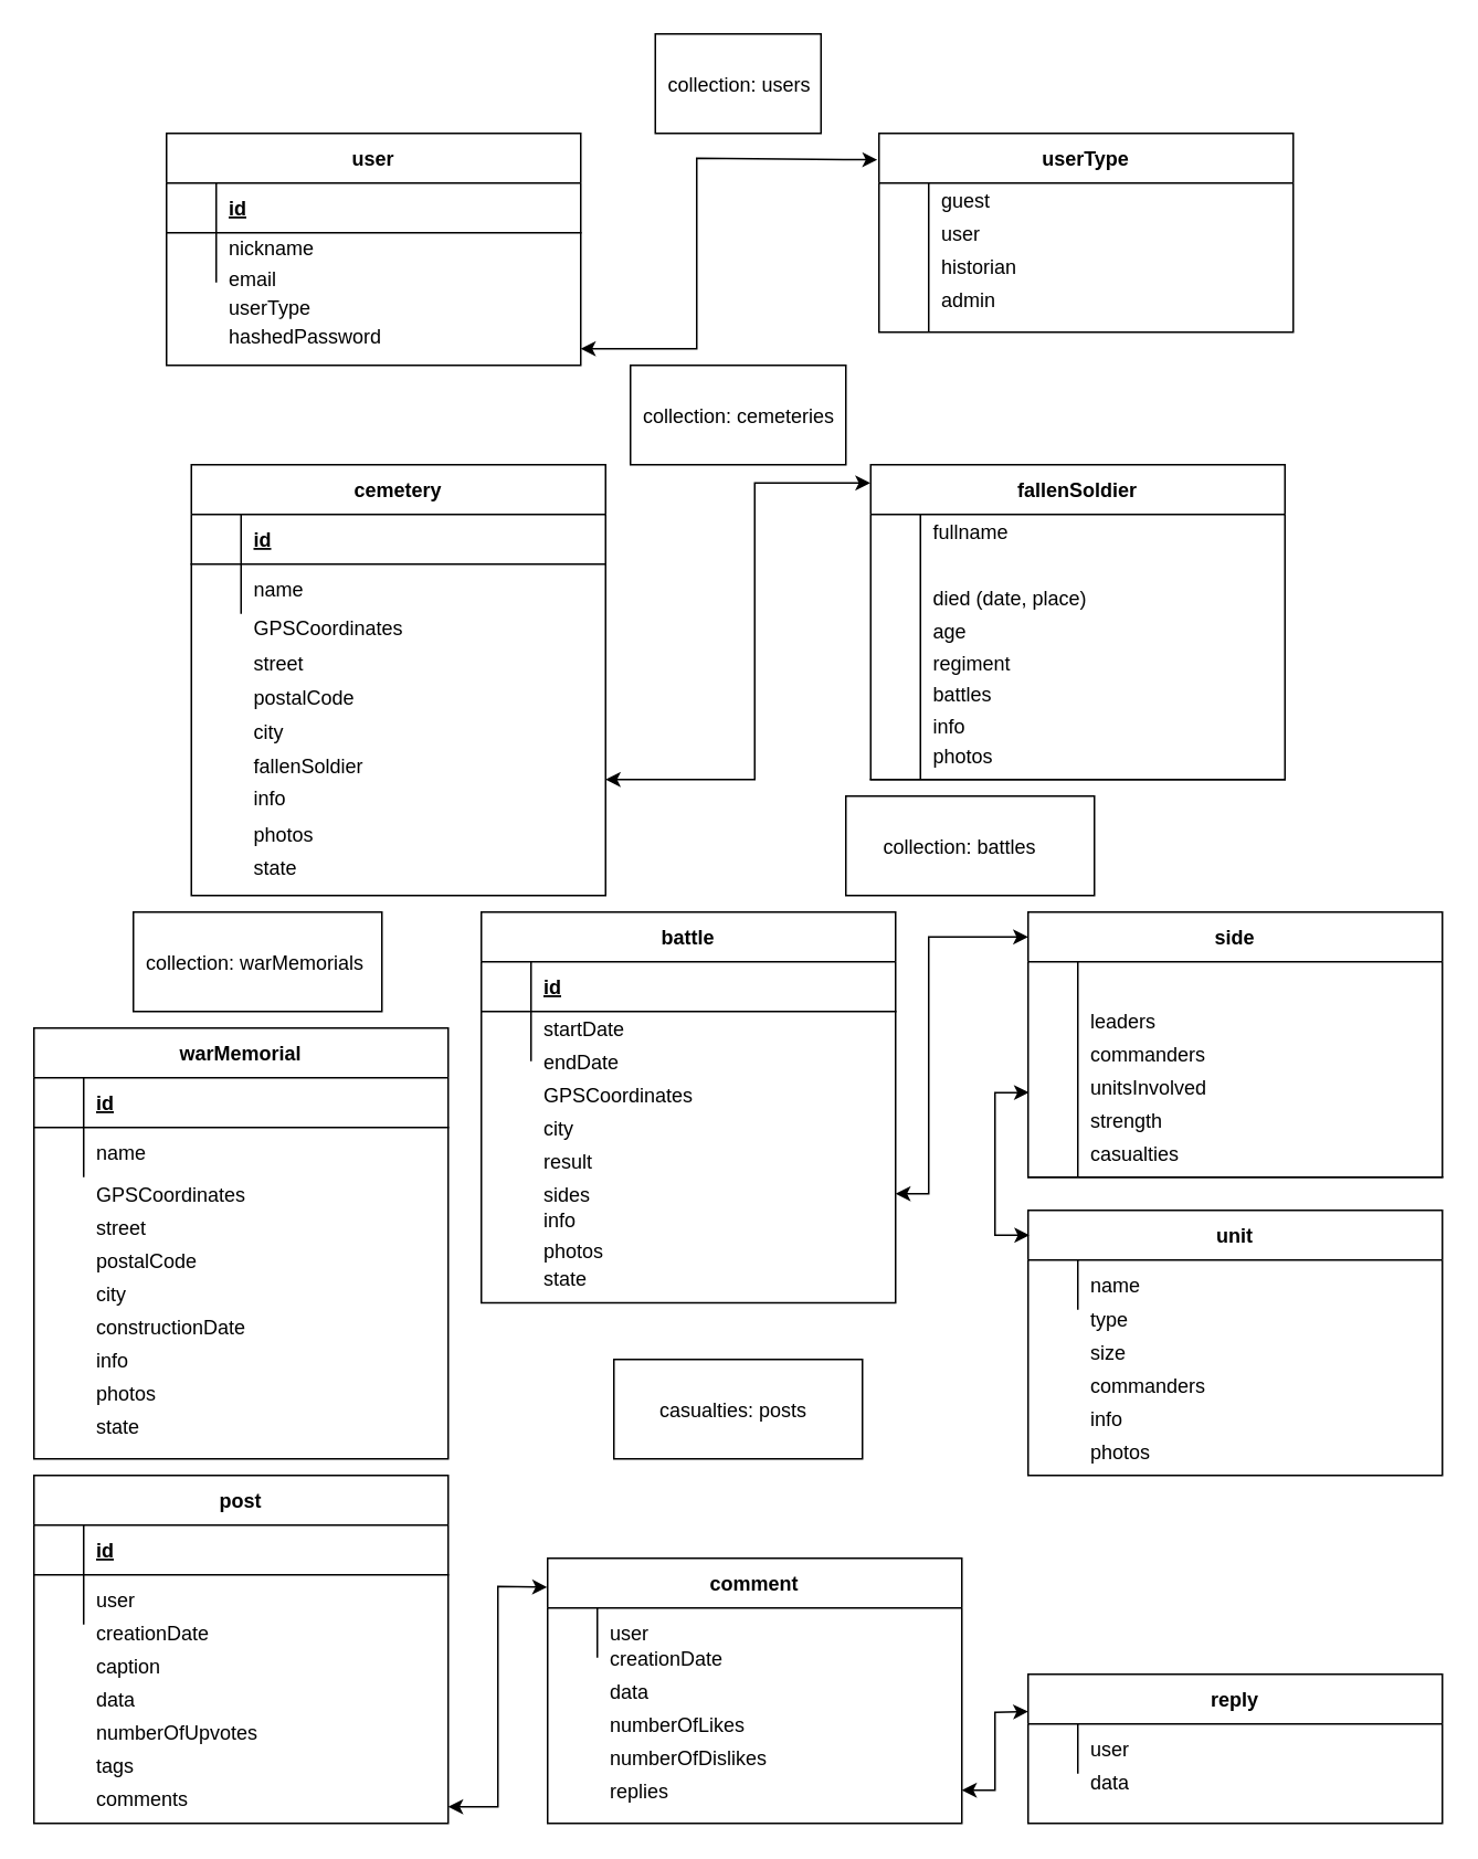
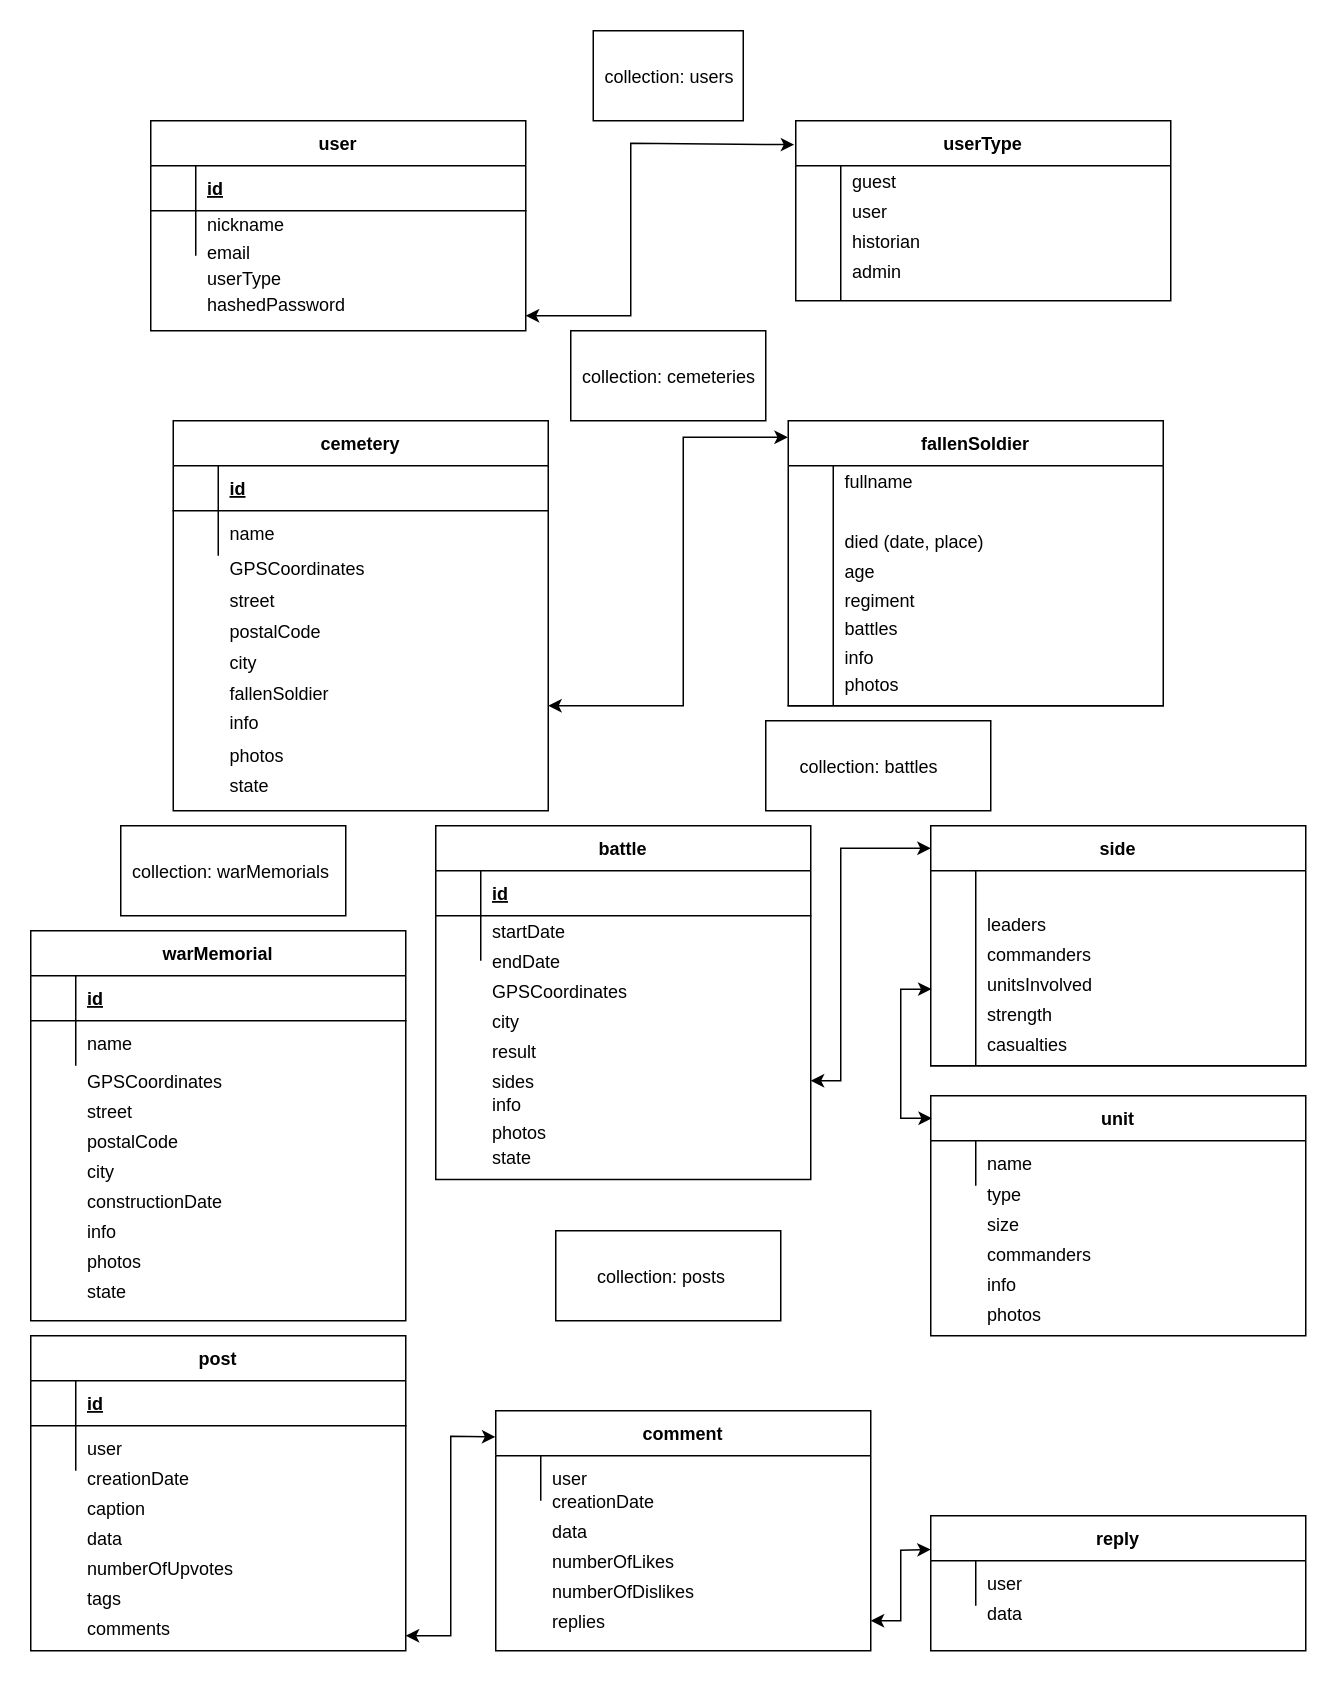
- <mxCell id="54" value="casualties: posts" style="shape=partialRectangle;overflow=hidden;connectable=0;fillColor=none;top=0;left=0;bottom=0;right=0;align=left;spacingLeft=6;" parent="52" vertex="1"><mxGeometry x="20" y="15.8" width="120" height="28.4" as="geometry"><mxRectangle width="220" height="30" as="alternateBounds" /></mxGeometry></mxCell>
+ <mxCell id="54" value="collection: posts" style="shape=partialRectangle;overflow=hidden;connectable=0;fillColor=none;top=0;left=0;bottom=0;right=0;align=left;spacingLeft=6;" parent="52" vertex="1"><mxGeometry x="20" y="15.8" width="120" height="28.4" as="geometry"><mxRectangle width="220" height="30" as="alternateBounds" /></mxGeometry></mxCell>
